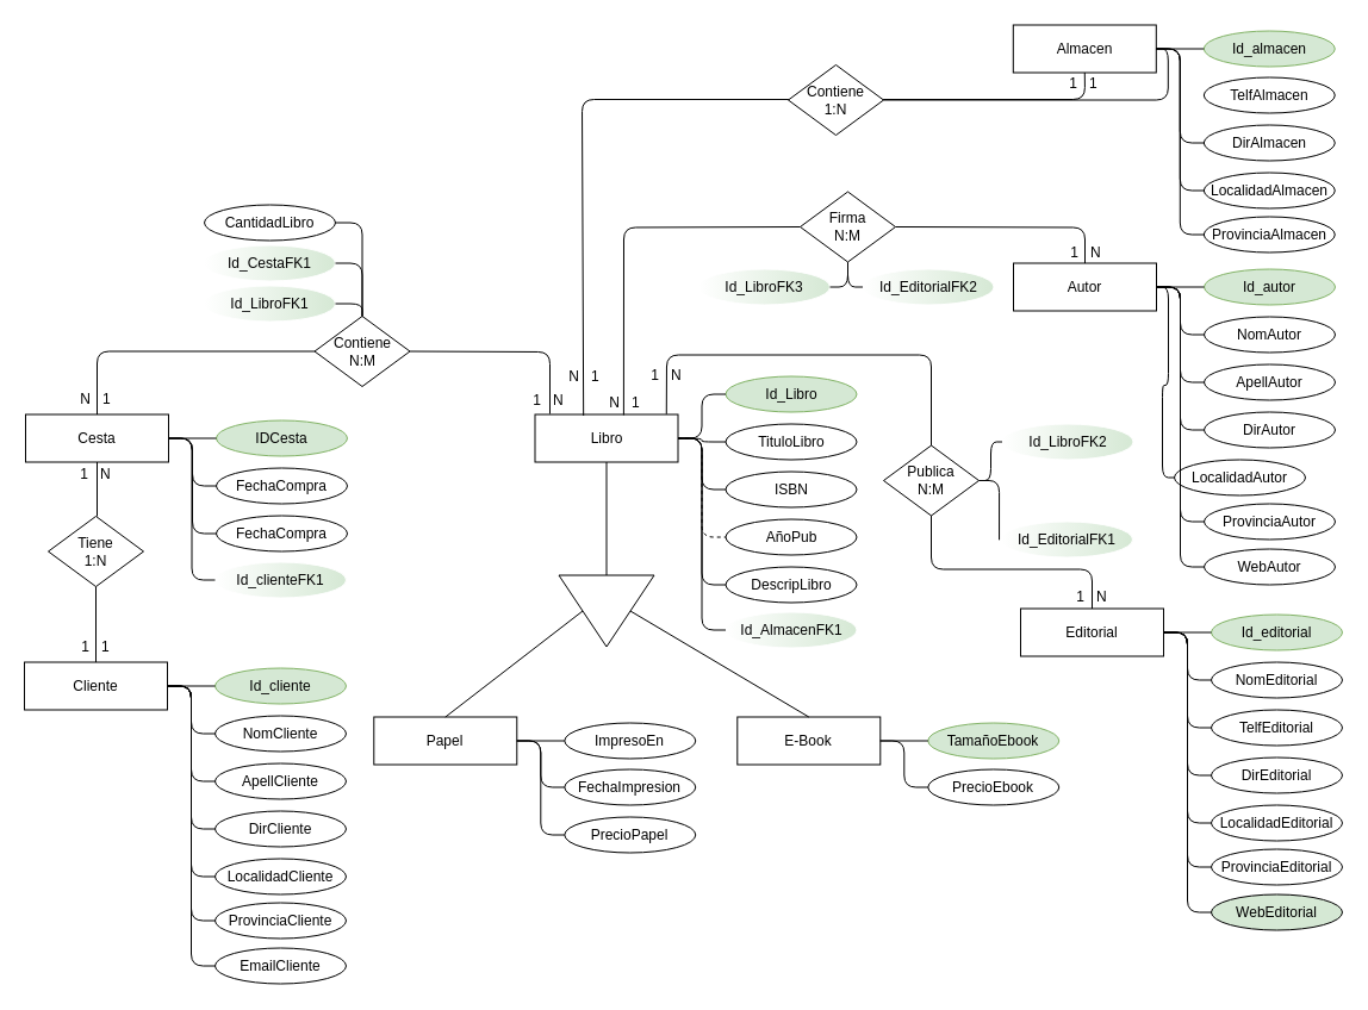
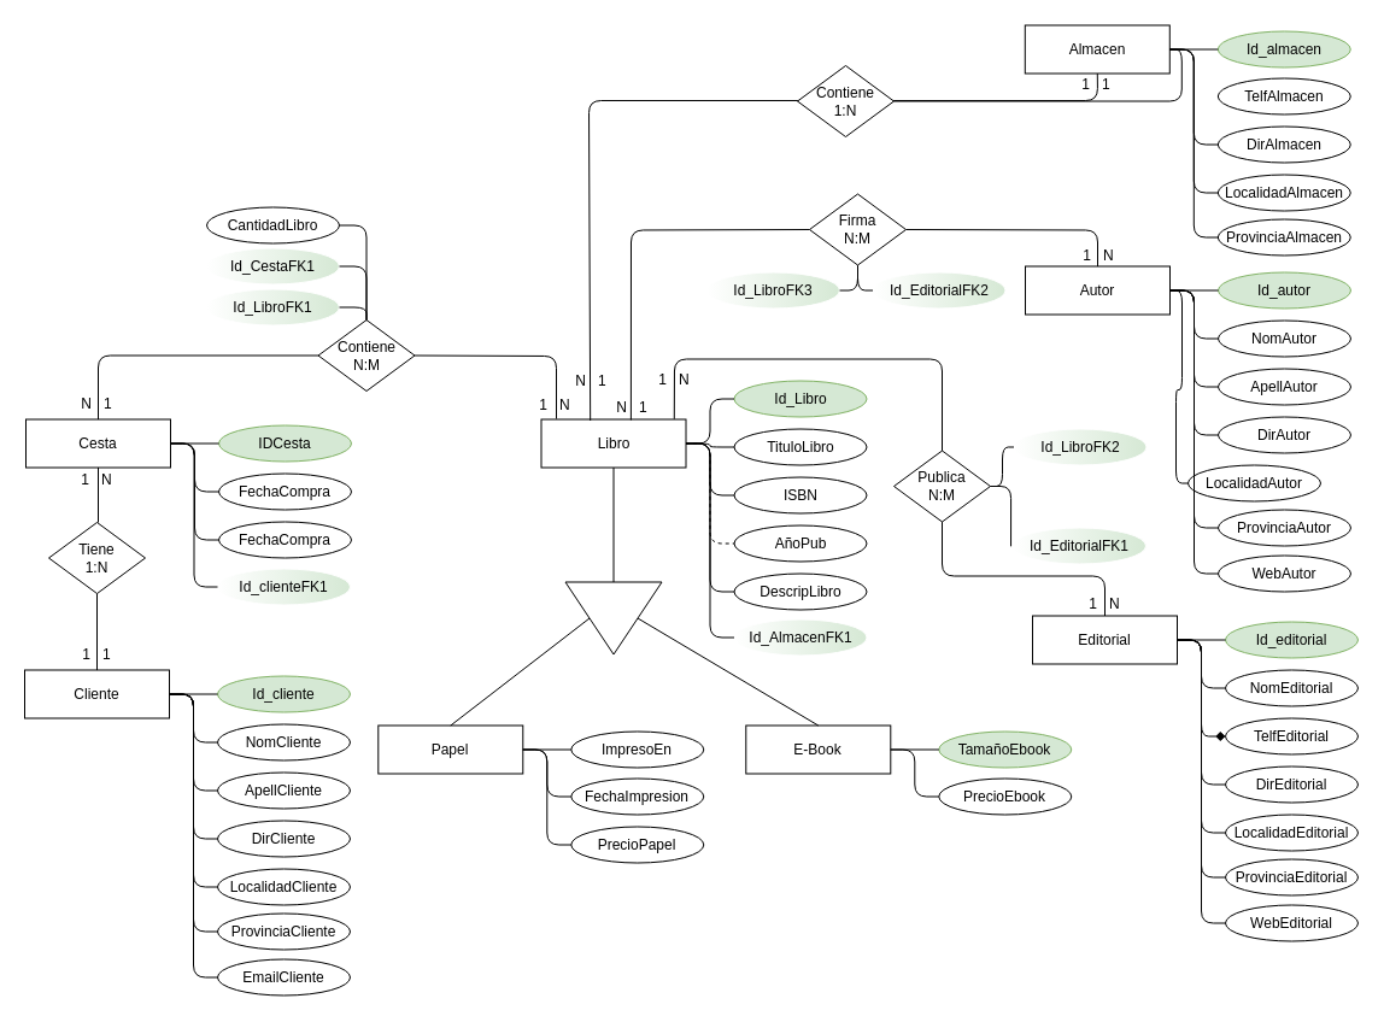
- <mxCell id="40" value="" style="endArrow=none;html=1;edgeStyle=orthogonalEdgeStyle;exitX=1;exitY=0.5;exitDx=0;exitDy=0;entryX=0;entryY=0.5;entryDx=0;entryDy=0;" edge="1" parent="1" source="33" target="36"><mxGeometry relative="1" as="geometry"><mxPoint x="866" y="690.5" as="sourcePoint" /><mxPoint x="1026" y="690.5" as="targetPoint" /></mxGeometry></mxCell>
+ <mxCell id="40" value="" style="endArrow=diamond;html=1;edgeStyle=orthogonalEdgeStyle;exitX=1;exitY=0.5;exitDx=0;exitDy=0;entryX=0;entryY=0.5;entryDx=0;entryDy=0;" edge="1" parent="1" source="33" target="36"><mxGeometry relative="1" as="geometry"><mxPoint x="866" y="690.5" as="sourcePoint" /><mxPoint x="1026" y="690.5" as="targetPoint" /></mxGeometry></mxCell>
- <mxCell id="46" value="WebEditorial" style="ellipse;whiteSpace=wrap;html=1;gradientDirection=west;fillColor=#d5e8d4;" vertex="1" parent="1"><mxGeometry x="1016" y="750.5" width="110" height="30" as="geometry" /></mxCell>
+ <mxCell id="46" value="WebEditorial" style="ellipse;whiteSpace=wrap;html=1;gradientDirection=west;" vertex="1" parent="1"><mxGeometry x="1016" y="750.5" width="110" height="30" as="geometry" /></mxCell>
